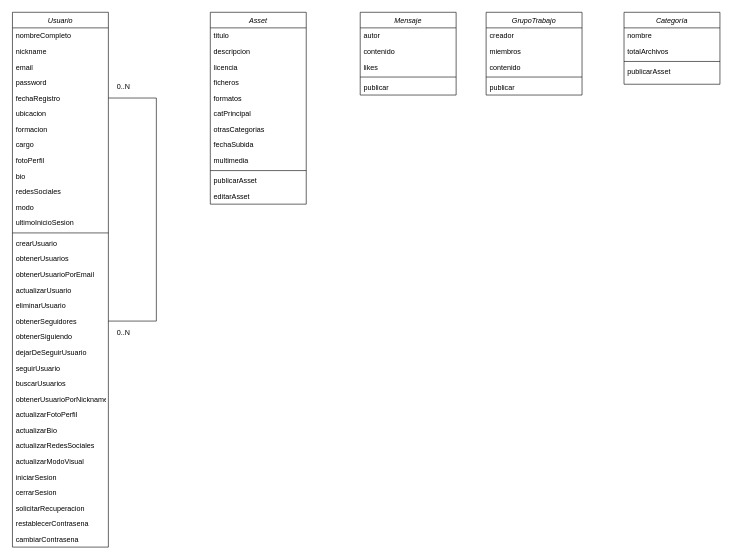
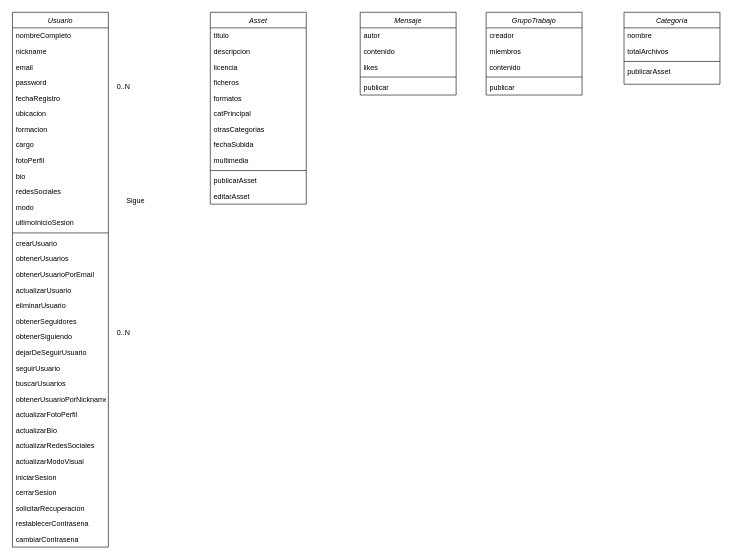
+ <mxCell id="40" value="Sigue" style="text;html=1;align=center;verticalAlign=middle;resizable=0;points=[];autosize=1;strokeColor=none;fillColor=none;" vertex="1" parent="1"><mxGeometry x="200" y="320" width="50" height="30" as="geometry" /></mxCell>
- <mxCell id="28" value="" style="endArrow=none;startArrow=none;html=1;rounded=0;entryX=1;entryY=0.5;entryDx=0;entryDy=0;exitX=1;exitY=0.5;exitDx=0;exitDy=0;startFill=0;endFill=0;" edge="1" parent="2" source="22" target="7"><mxGeometry width="50" height="50" relative="1" as="geometry"><mxPoint x="80" y="340" as="sourcePoint" /><mxPoint x="130" y="290" as="targetPoint" /><Array as="points"><mxPoint x="240" y="515" /><mxPoint x="240" y="143" /></Array></mxGeometry></mxCell>
